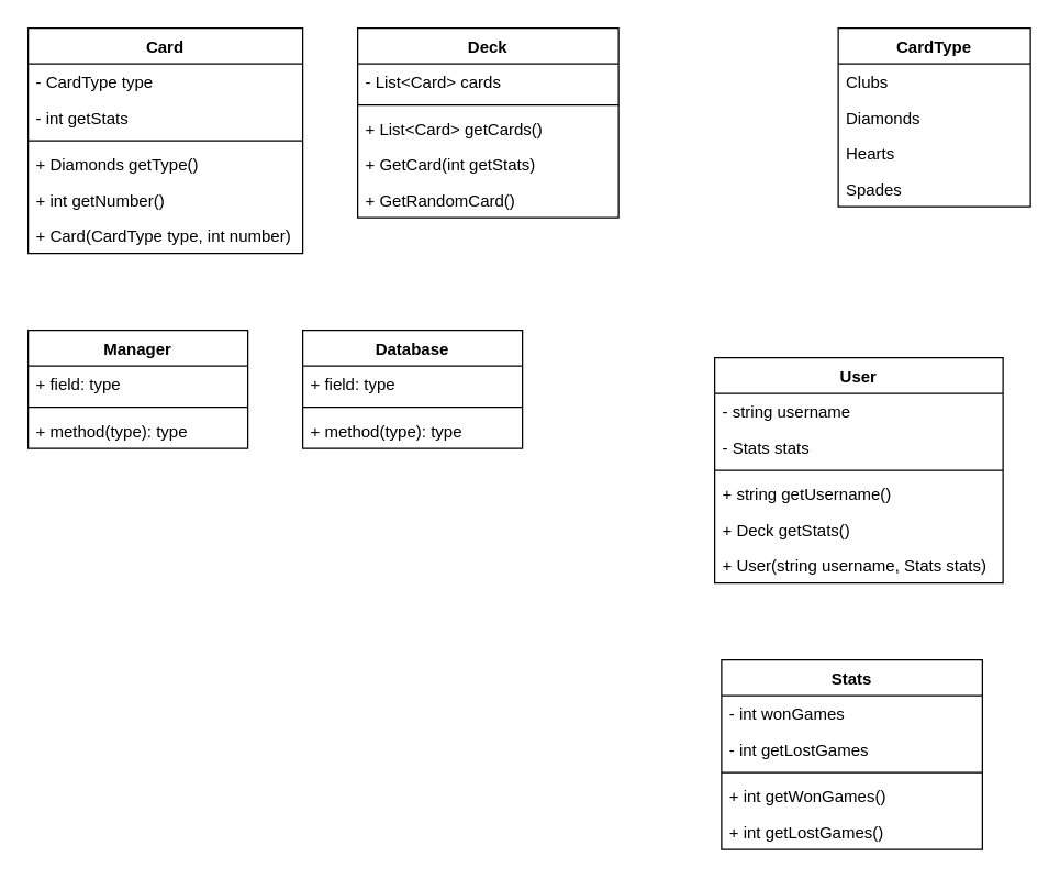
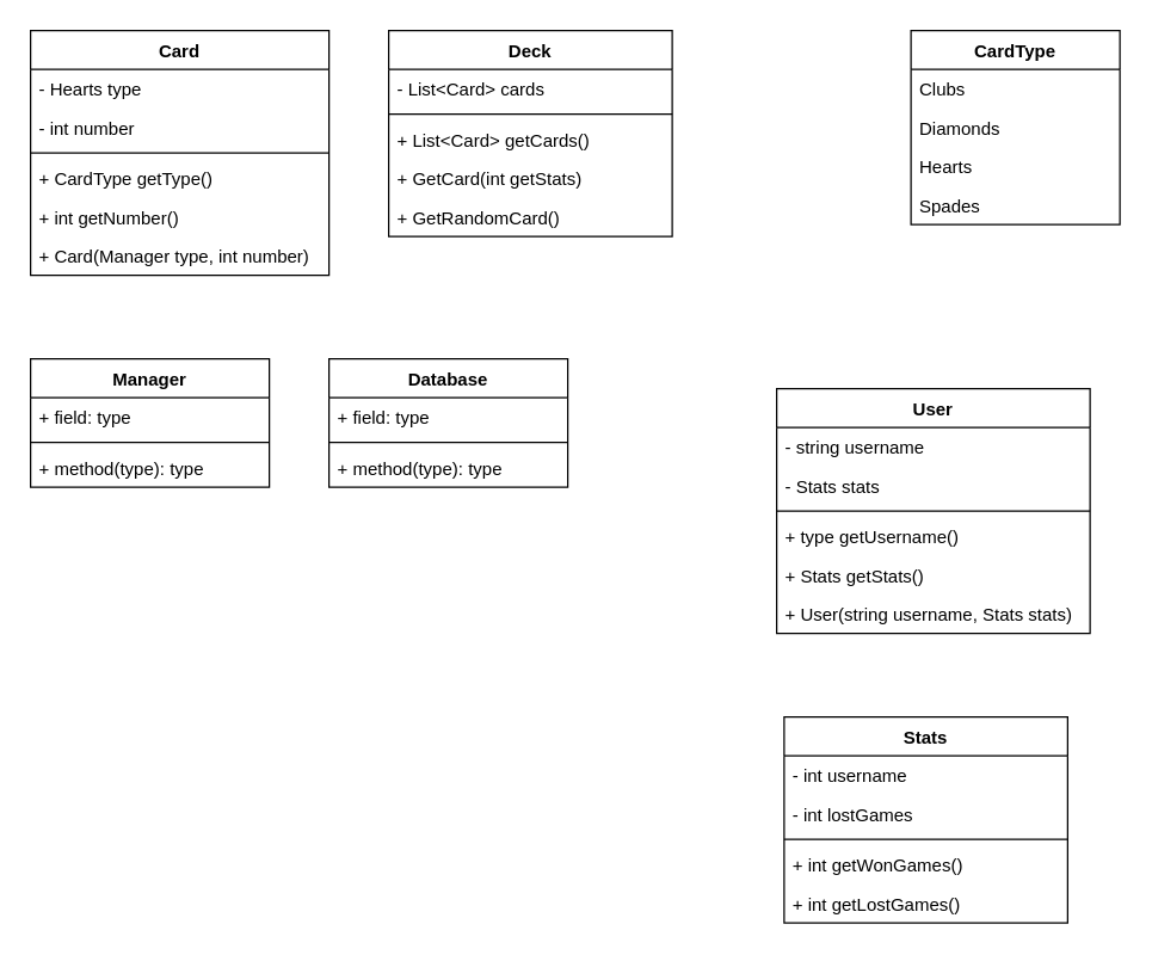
- <mxCell id="3" value="- CardType type" style="text;strokeColor=none;fillColor=none;align=left;verticalAlign=top;spacingLeft=4;spacingRight=4;overflow=hidden;rotatable=0;points=[[0,0.5],[1,0.5]];portConstraint=eastwest;" vertex="1" parent="2"><mxGeometry y="26" width="200" height="26" as="geometry" /></mxCell>
+ <mxCell id="3" value="- Hearts type" style="text;strokeColor=none;fillColor=none;align=left;verticalAlign=top;spacingLeft=4;spacingRight=4;overflow=hidden;rotatable=0;points=[[0,0.5],[1,0.5]];portConstraint=eastwest;" vertex="1" parent="2"><mxGeometry y="26" width="200" height="26" as="geometry" /></mxCell>
- <mxCell id="4" value="- int getStats" style="text;strokeColor=none;fillColor=none;align=left;verticalAlign=top;spacingLeft=4;spacingRight=4;overflow=hidden;rotatable=0;points=[[0,0.5],[1,0.5]];portConstraint=eastwest;" parent="2" vertex="1"><mxGeometry y="52" width="200" height="26" as="geometry" /></mxCell>
+ <mxCell id="4" value="- int number" style="text;strokeColor=none;fillColor=none;align=left;verticalAlign=top;spacingLeft=4;spacingRight=4;overflow=hidden;rotatable=0;points=[[0,0.5],[1,0.5]];portConstraint=eastwest;" parent="2" vertex="1"><mxGeometry y="52" width="200" height="26" as="geometry" /></mxCell>
- <mxCell id="6" value="+ Diamonds getType()" style="text;strokeColor=none;fillColor=none;align=left;verticalAlign=top;spacingLeft=4;spacingRight=4;overflow=hidden;rotatable=0;points=[[0,0.5],[1,0.5]];portConstraint=eastwest;" vertex="1" parent="2"><mxGeometry y="86" width="200" height="26" as="geometry" /></mxCell>
+ <mxCell id="6" value="+ CardType getType()" style="text;strokeColor=none;fillColor=none;align=left;verticalAlign=top;spacingLeft=4;spacingRight=4;overflow=hidden;rotatable=0;points=[[0,0.5],[1,0.5]];portConstraint=eastwest;" vertex="1" parent="2"><mxGeometry y="86" width="200" height="26" as="geometry" /></mxCell>
- <mxCell id="8" value="+ Card(CardType type, int number)" style="text;strokeColor=none;fillColor=none;align=left;verticalAlign=top;spacingLeft=4;spacingRight=4;overflow=hidden;rotatable=0;points=[[0,0.5],[1,0.5]];portConstraint=eastwest;" parent="2" vertex="1"><mxGeometry y="138" width="200" height="26" as="geometry" /></mxCell>
+ <mxCell id="8" value="+ Card(Manager type, int number)" style="text;strokeColor=none;fillColor=none;align=left;verticalAlign=top;spacingLeft=4;spacingRight=4;overflow=hidden;rotatable=0;points=[[0,0.5],[1,0.5]];portConstraint=eastwest;" parent="2" vertex="1"><mxGeometry y="138" width="200" height="26" as="geometry" /></mxCell>
- <mxCell id="32" value="+ string getUsername()" style="text;strokeColor=none;fillColor=none;align=left;verticalAlign=top;spacingLeft=4;spacingRight=4;overflow=hidden;rotatable=0;points=[[0,0.5],[1,0.5]];portConstraint=eastwest;" parent="28" vertex="1"><mxGeometry y="86" width="210" height="26" as="geometry" /></mxCell>
+ <mxCell id="32" value="+ type getUsername()" style="text;strokeColor=none;fillColor=none;align=left;verticalAlign=top;spacingLeft=4;spacingRight=4;overflow=hidden;rotatable=0;points=[[0,0.5],[1,0.5]];portConstraint=eastwest;" parent="28" vertex="1"><mxGeometry y="86" width="210" height="26" as="geometry" /></mxCell>
- <mxCell id="33" value="+ Deck getStats()" style="text;strokeColor=none;fillColor=none;align=left;verticalAlign=top;spacingLeft=4;spacingRight=4;overflow=hidden;rotatable=0;points=[[0,0.5],[1,0.5]];portConstraint=eastwest;" vertex="1" parent="28"><mxGeometry y="112" width="210" height="26" as="geometry" /></mxCell>
+ <mxCell id="33" value="+ Stats getStats()" style="text;strokeColor=none;fillColor=none;align=left;verticalAlign=top;spacingLeft=4;spacingRight=4;overflow=hidden;rotatable=0;points=[[0,0.5],[1,0.5]];portConstraint=eastwest;" vertex="1" parent="28"><mxGeometry y="112" width="210" height="26" as="geometry" /></mxCell>
- <mxCell id="36" value="- int wonGames" style="text;strokeColor=none;fillColor=none;align=left;verticalAlign=top;spacingLeft=4;spacingRight=4;overflow=hidden;rotatable=0;points=[[0,0.5],[1,0.5]];portConstraint=eastwest;" vertex="1" parent="35"><mxGeometry y="26" width="190" height="26" as="geometry" /></mxCell>
+ <mxCell id="36" value="- int username" style="text;strokeColor=none;fillColor=none;align=left;verticalAlign=top;spacingLeft=4;spacingRight=4;overflow=hidden;rotatable=0;points=[[0,0.5],[1,0.5]];portConstraint=eastwest;" vertex="1" parent="35"><mxGeometry y="26" width="190" height="26" as="geometry" /></mxCell>
- <mxCell id="37" value="- int getLostGames" style="text;strokeColor=none;fillColor=none;align=left;verticalAlign=top;spacingLeft=4;spacingRight=4;overflow=hidden;rotatable=0;points=[[0,0.5],[1,0.5]];portConstraint=eastwest;" vertex="1" parent="35"><mxGeometry y="52" width="190" height="26" as="geometry" /></mxCell>
+ <mxCell id="37" value="- int lostGames" style="text;strokeColor=none;fillColor=none;align=left;verticalAlign=top;spacingLeft=4;spacingRight=4;overflow=hidden;rotatable=0;points=[[0,0.5],[1,0.5]];portConstraint=eastwest;" vertex="1" parent="35"><mxGeometry y="52" width="190" height="26" as="geometry" /></mxCell>
